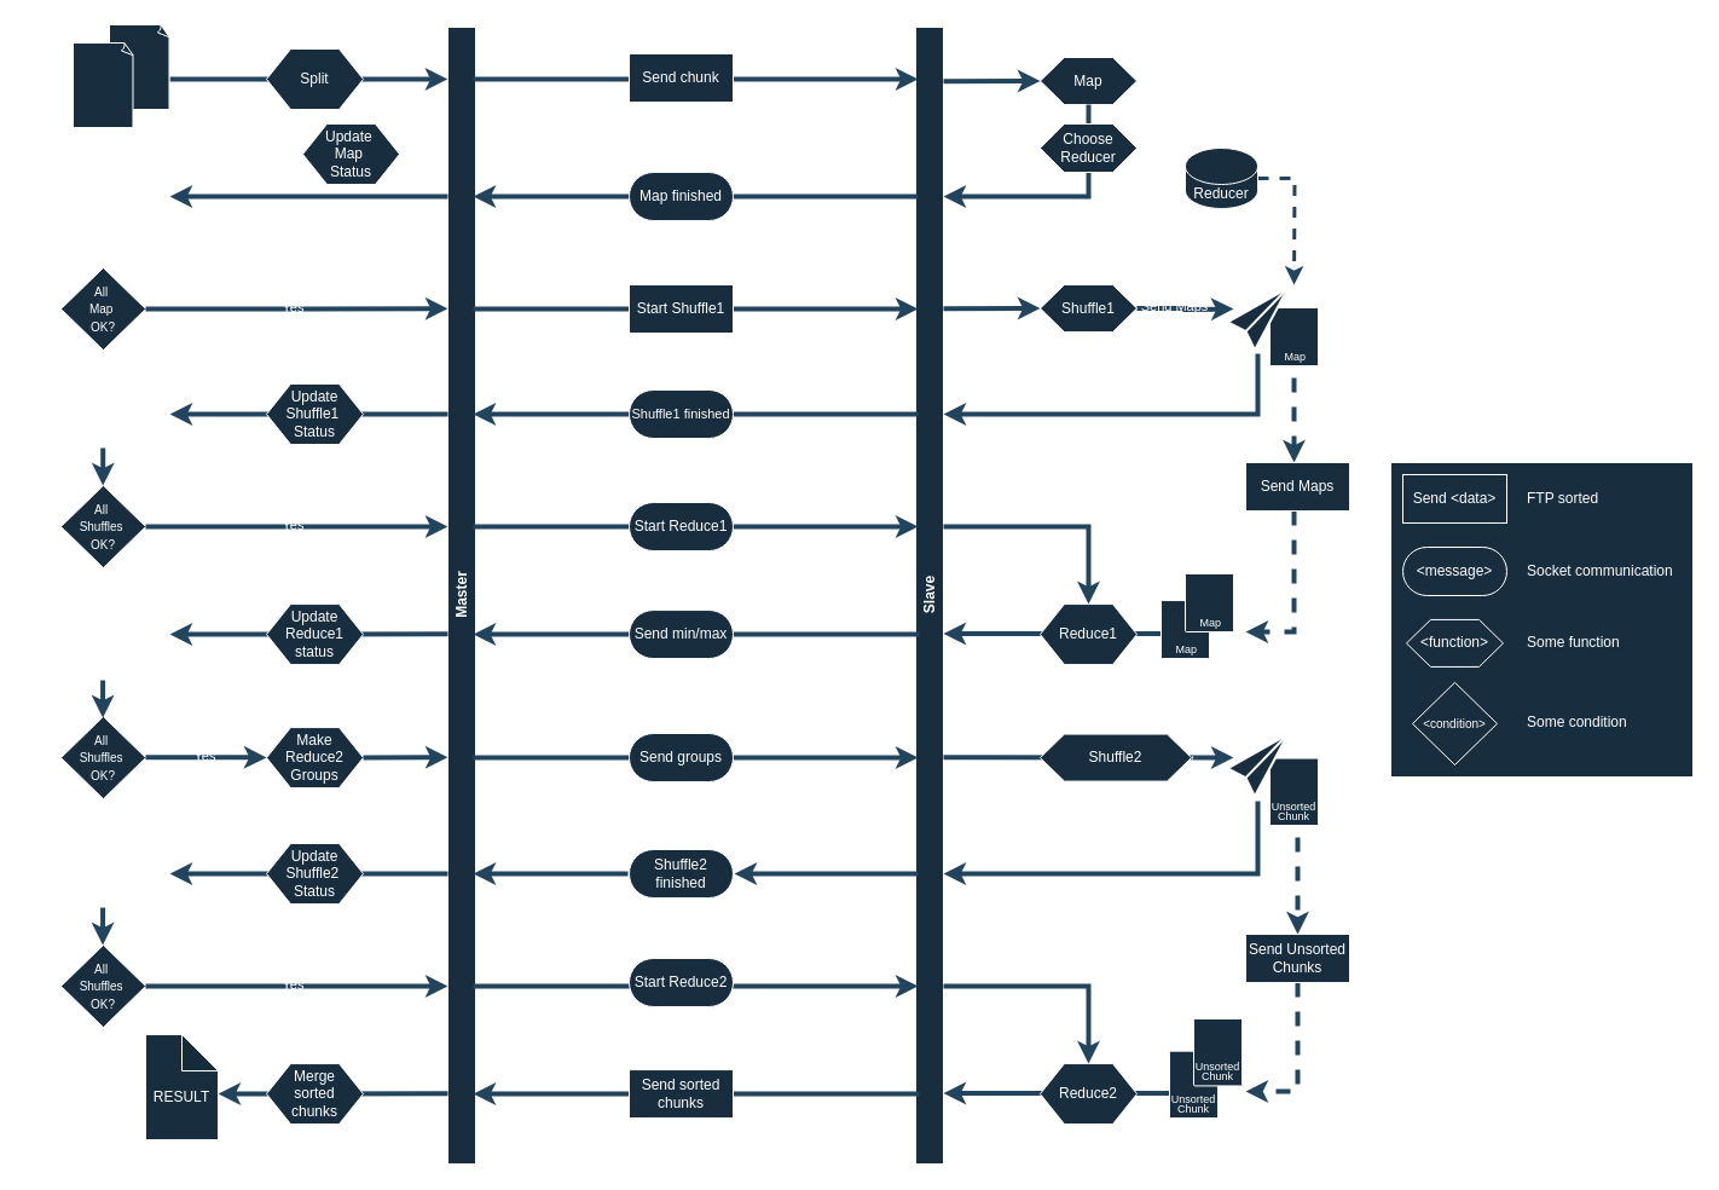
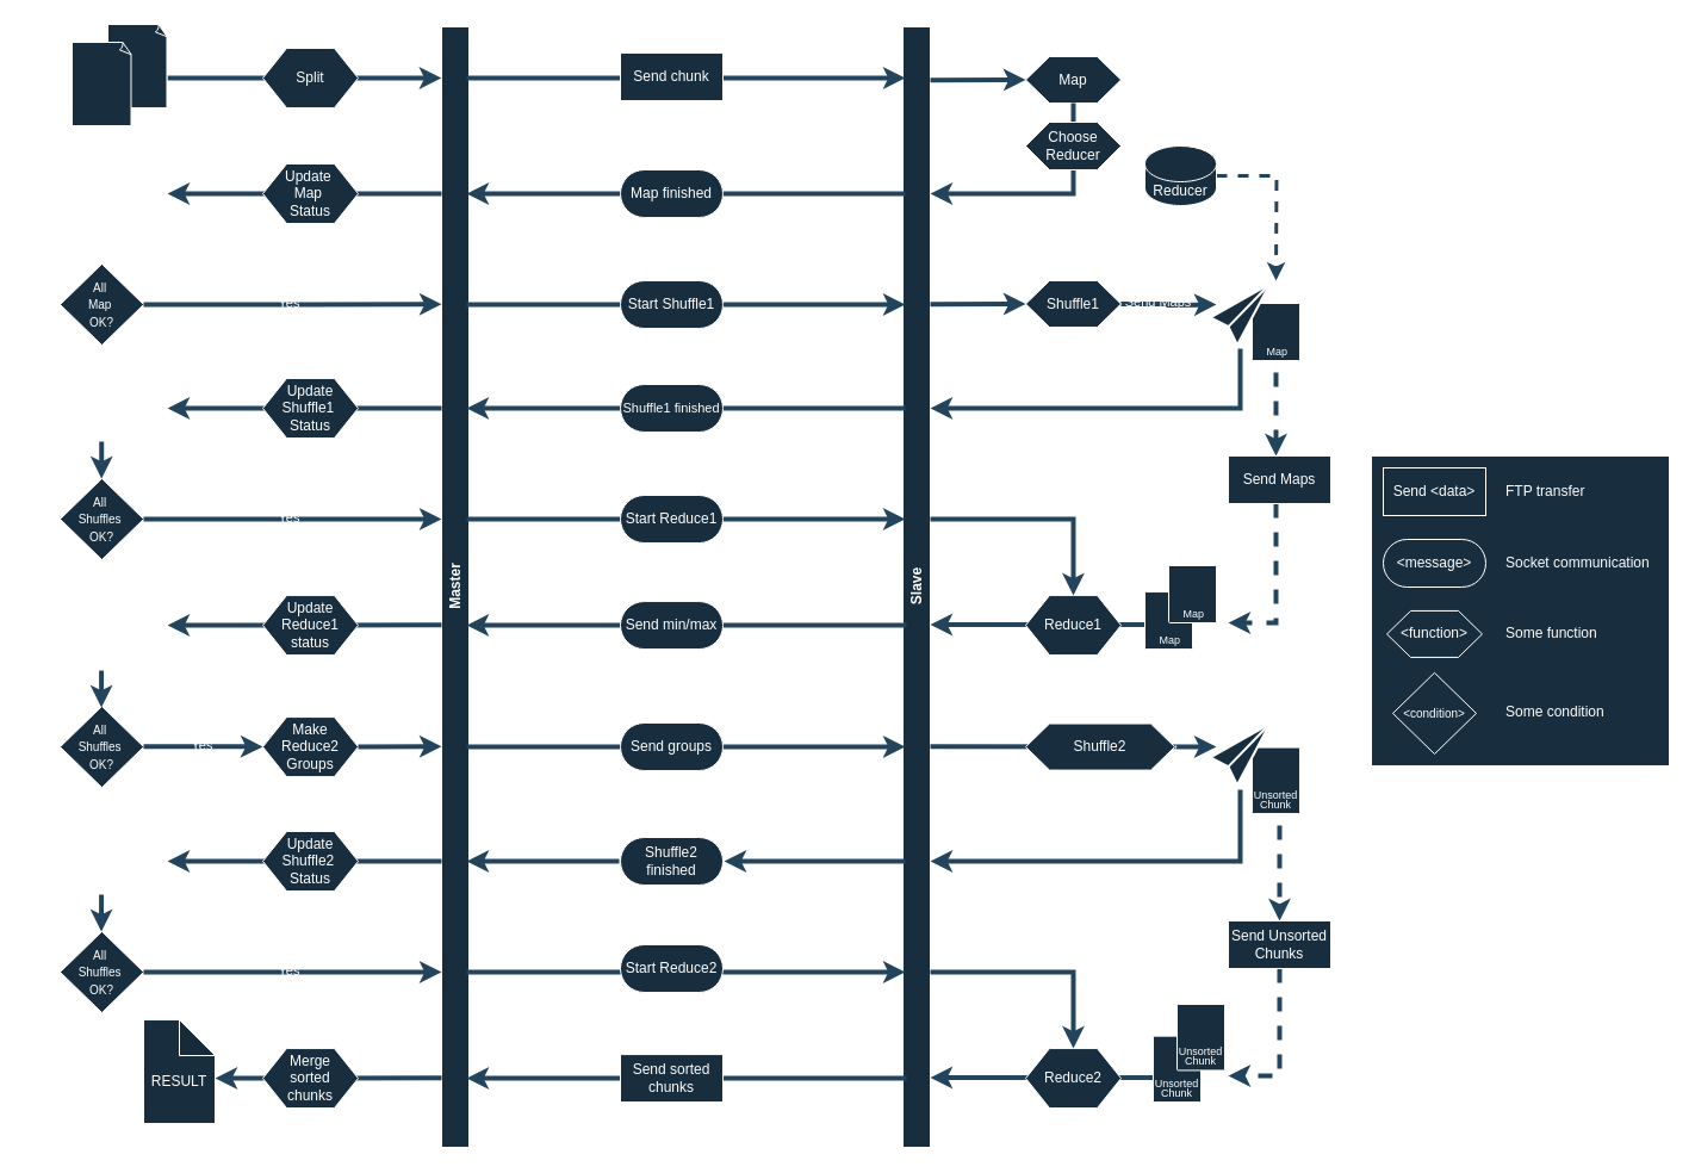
- <mxCell id="33" value="Update&amp;nbsp;&lt;div&gt;Map&amp;nbsp;&lt;div&gt;Status&lt;/div&gt;&lt;/div&gt;" style="shape=hexagon;perimeter=hexagonPerimeter2;whiteSpace=wrap;html=1;fixedSize=1;labelBackgroundColor=none;fillColor=#182E3E;strokeColor=#FFFFFF;fontColor=#FFFFFF;" parent="1" vertex="1"><mxGeometry x="250" y="102" width="80" height="50" as="geometry" /></mxCell>
+ <mxCell id="33" value="Update&amp;nbsp;&lt;div&gt;Map&amp;nbsp;&lt;div&gt;Status&lt;/div&gt;&lt;/div&gt;" style="shape=hexagon;perimeter=hexagonPerimeter2;whiteSpace=wrap;html=1;fixedSize=1;labelBackgroundColor=none;fillColor=#182E3E;strokeColor=#FFFFFF;fontColor=#FFFFFF;" parent="1" vertex="1"><mxGeometry x="220" y="137" width="80" height="50" as="geometry" /></mxCell>
- <mxCell id="40" value="Reducer" style="shape=cylinder3;whiteSpace=wrap;html=1;boundedLbl=1;backgroundOutline=1;size=15;labelBackgroundColor=none;fillColor=#182E3E;strokeColor=#FFFFFF;fontColor=#FFFFFF;" parent="1" vertex="1"><mxGeometry x="980" y="122" width="60" height="50" as="geometry" /></mxCell>
+ <mxCell id="40" value="Reducer" style="shape=cylinder3;whiteSpace=wrap;html=1;boundedLbl=1;backgroundOutline=1;size=15;labelBackgroundColor=none;fillColor=#182E3E;strokeColor=#FFFFFF;fontColor=#FFFFFF;" parent="1" vertex="1"><mxGeometry x="960" y="122" width="60" height="50" as="geometry" /></mxCell>
- <mxCell id="19" value="Start Shuffle1" style="whiteSpace=wrap;html=1;arcSize=42;imageHeight=24;perimeterSpacing=1;strokeWidth=1;absoluteArcSize=1;labelBackgroundColor=none;fillColor=#182E3E;strokeColor=#FFFFFF;fontColor=#FFFFFF;rounded=0;" parent="1" vertex="1"><mxGeometry x="520" y="235" width="86" height="40" as="geometry" /></mxCell>
+ <mxCell id="19" value="Start Shuffle1" style="rounded=1;whiteSpace=wrap;html=1;arcSize=42;imageHeight=24;perimeterSpacing=1;strokeWidth=1;absoluteArcSize=1;labelBackgroundColor=none;fillColor=#182E3E;strokeColor=#FFFFFF;fontColor=#FFFFFF;" parent="1" vertex="1"><mxGeometry x="520" y="235" width="86" height="40" as="geometry" /></mxCell>
- <mxCell id="113" value="FTP sorted" style="text;html=1;align=left;verticalAlign=middle;whiteSpace=wrap;rounded=0;labelBackgroundColor=none;fontColor=#FFFFFF;" vertex="1" parent="107"><mxGeometry x="111" y="15" width="119" height="30" as="geometry" /></mxCell>
+ <mxCell id="113" value="FTP transfer" style="text;html=1;align=left;verticalAlign=middle;whiteSpace=wrap;rounded=0;labelBackgroundColor=none;fontColor=#FFFFFF;" vertex="1" parent="107"><mxGeometry x="111" y="15" width="119" height="30" as="geometry" /></mxCell>
